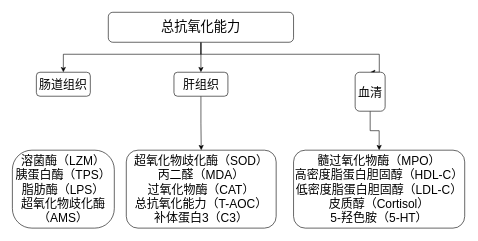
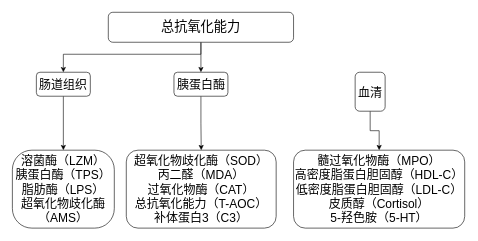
- <mxCell id="4" style="edgeStyle=orthogonalEdgeStyle;rounded=0;orthogonalLoop=1;jettySize=auto;html=1;entryX=0.5;entryY=0;entryDx=0;entryDy=0;" parent="1" source="5" target="11" edge="1"><mxGeometry relative="1" as="geometry"><Array as="points"><mxPoint x="335" y="90" /><mxPoint x="632" y="90" /></Array></mxGeometry></mxCell>
- <mxCell id="9" value="肝组织" style="rounded=1;whiteSpace=wrap;html=1;fontSize=20;align=center;" parent="1" vertex="1"><mxGeometry x="289.5" y="120" width="90" height="40" as="geometry" /></mxCell>
+ <mxCell id="9" value="胰蛋白酶" style="rounded=1;whiteSpace=wrap;html=1;fontSize=20;align=center;" parent="1" vertex="1"><mxGeometry x="289.5" y="120" width="90" height="40" as="geometry" /></mxCell>
+ <mxCell id="6" style="edgeStyle=orthogonalEdgeStyle;rounded=0;orthogonalLoop=1;jettySize=auto;html=1;entryX=0.5;entryY=0;entryDx=0;entryDy=0;fontSize=20;" parent="1" source="7" target="12" edge="1"><mxGeometry relative="1" as="geometry" /></mxCell>
